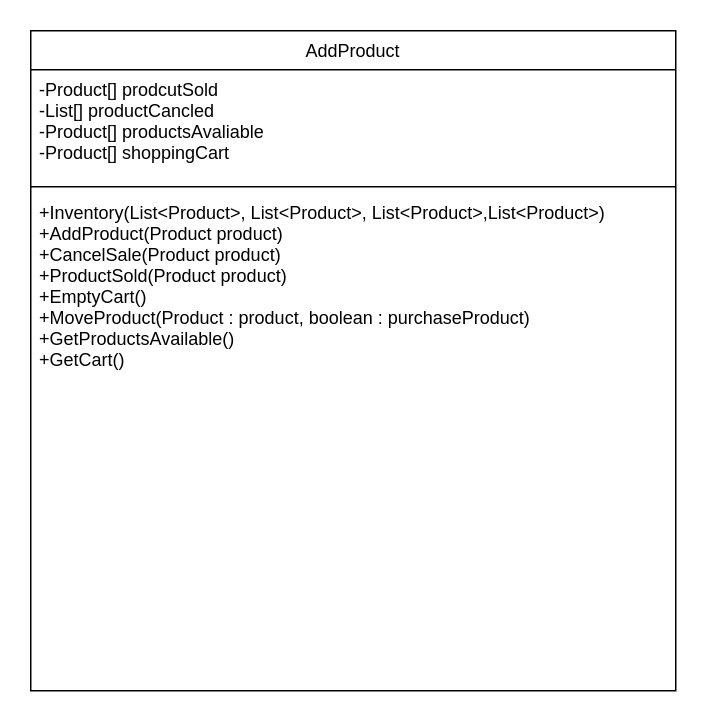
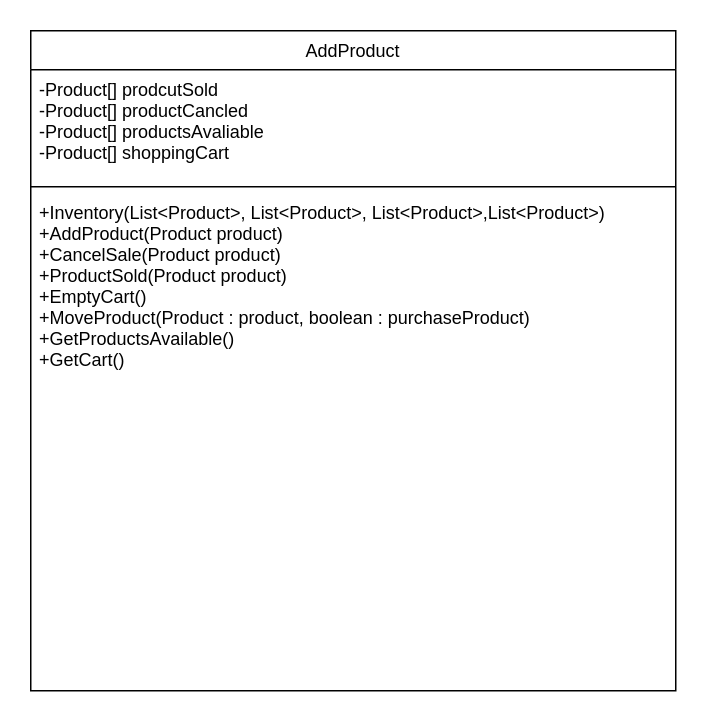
- <mxCell id="3" value="-Product[] prodcutSold &#10;-List[] productCancled &#10;&#09;-Product[] productsAvaliable &#10;-Product[] shoppingCart &#10;" style="text;align=left;verticalAlign=top;spacingLeft=4;spacingRight=4;overflow=hidden;rotatable=0;points=[[0,0.5],[1,0.5]];portConstraint=eastwest;" vertex="1" parent="2"><mxGeometry y="26" width="430" height="74" as="geometry" /></mxCell>
+ <mxCell id="3" value="-Product[] prodcutSold &#10;-Product[] productCancled &#10;&#09;-Product[] productsAvaliable &#10;-Product[] shoppingCart &#10;" style="text;align=left;verticalAlign=top;spacingLeft=4;spacingRight=4;overflow=hidden;rotatable=0;points=[[0,0.5],[1,0.5]];portConstraint=eastwest;" vertex="1" parent="2"><mxGeometry y="26" width="430" height="74" as="geometry" /></mxCell>
